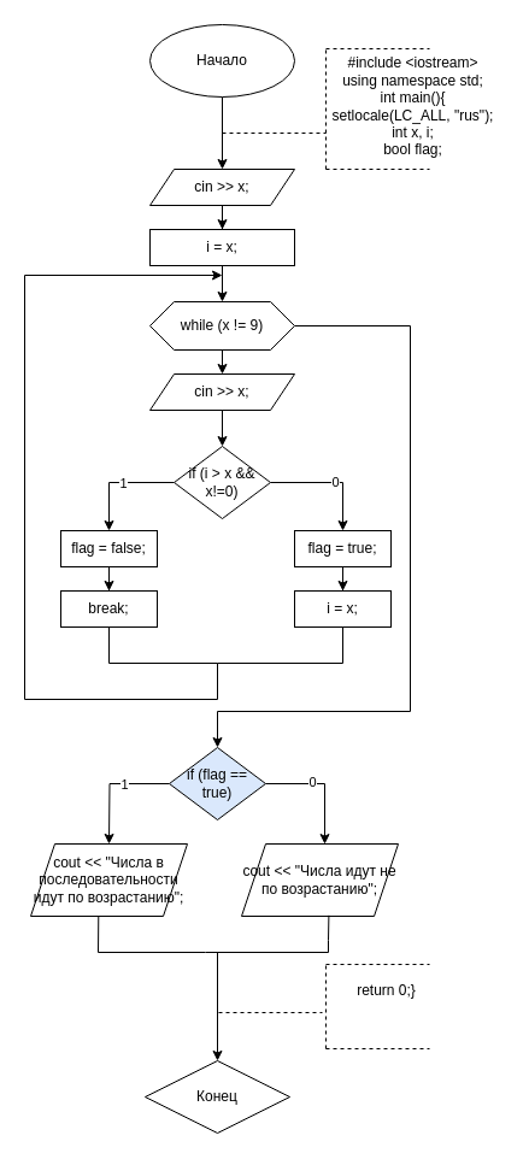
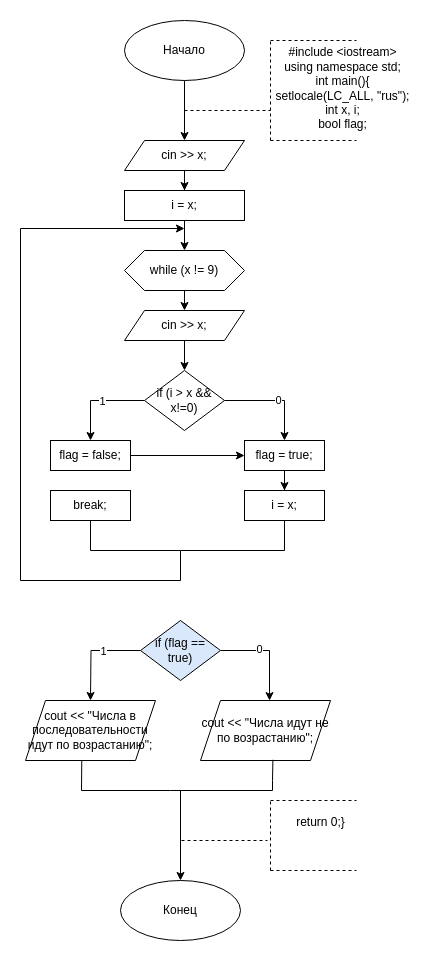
- <mxCell id="14" style="edgeStyle=orthogonalEdgeStyle;rounded=0;orthogonalLoop=1;jettySize=auto;html=1;exitX=1;exitY=0.5;exitDx=0;exitDy=0;entryX=0.5;entryY=0;entryDx=0;entryDy=0;" edge="1" parent="1" source="15" target="36"><mxGeometry relative="1" as="geometry"><mxPoint x="180" y="670.571" as="targetPoint" /><Array as="points"><mxPoint x="340" y="270" /><mxPoint x="340" y="590" /><mxPoint x="180" y="590" /></Array></mxGeometry></mxCell>
- <mxCell id="23" value="" style="edgeStyle=orthogonalEdgeStyle;rounded=0;orthogonalLoop=1;jettySize=auto;html=1;" edge="1" parent="1" source="24" target="27"><mxGeometry relative="1" as="geometry" /></mxCell>
+ <mxCell id="23" value="" style="edgeStyle=orthogonalEdgeStyle;rounded=0;orthogonalLoop=1;jettySize=auto;html=1;" edge="1" parent="1" source="24" target="26"><mxGeometry relative="1" as="geometry" /></mxCell>
- <mxCell id="42" value="Конец" style="rhombus;whiteSpace=wrap;html=1;" vertex="1" parent="1"><mxGeometry x="120" y="880" width="120" height="60" as="geometry" /></mxCell>
+ <mxCell id="42" value="Конец" style="ellipse;whiteSpace=wrap;html=1;" vertex="1" parent="1"><mxGeometry x="120" y="880" width="120" height="60" as="geometry" /></mxCell>
